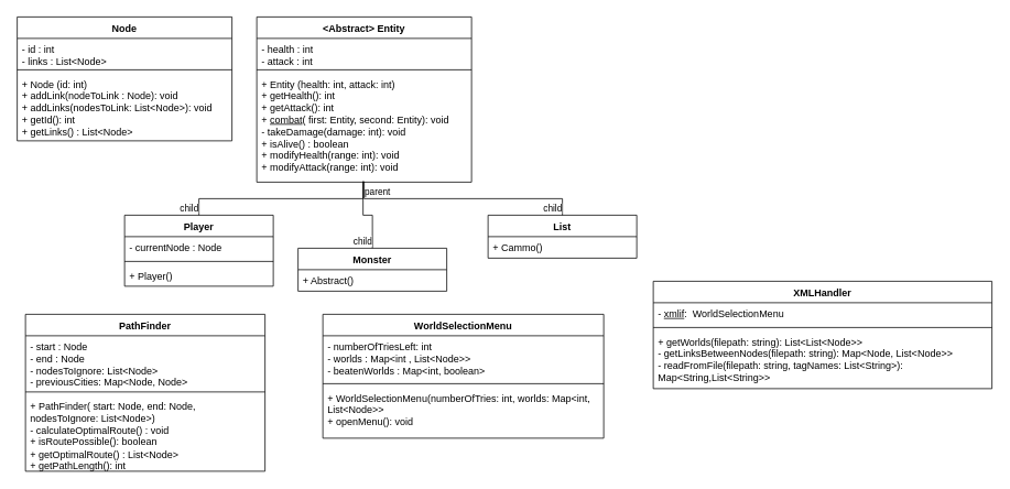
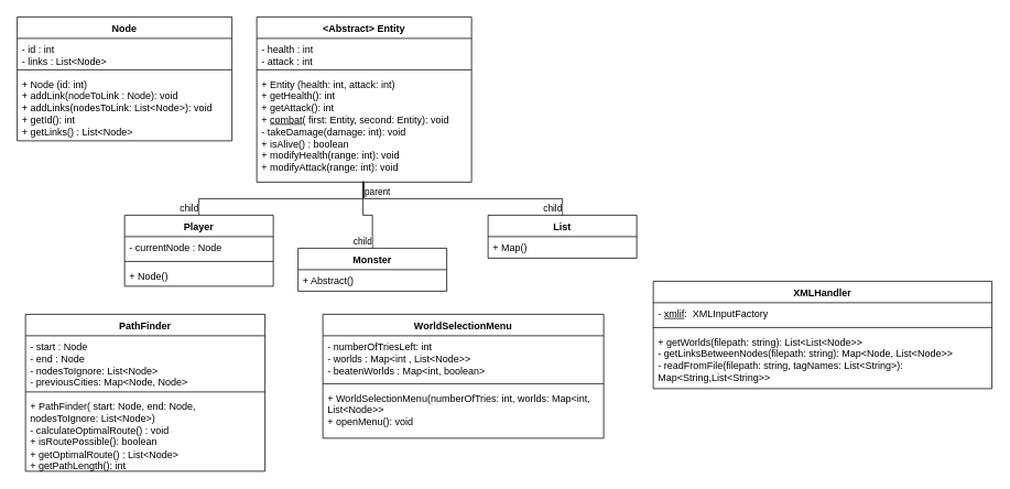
- <mxCell id="22" value="+ Cammo()" style="text;strokeColor=none;fillColor=none;align=left;verticalAlign=top;spacingLeft=4;spacingRight=4;overflow=hidden;rotatable=0;points=[[0,0.5],[1,0.5]];portConstraint=eastwest;whiteSpace=wrap;html=1;" vertex="1" parent="21"><mxGeometry y="26" width="180" height="26" as="geometry" /></mxCell>
+ <mxCell id="22" value="+ Map()" style="text;strokeColor=none;fillColor=none;align=left;verticalAlign=top;spacingLeft=4;spacingRight=4;overflow=hidden;rotatable=0;points=[[0,0.5],[1,0.5]];portConstraint=eastwest;whiteSpace=wrap;html=1;" vertex="1" parent="21"><mxGeometry y="26" width="180" height="26" as="geometry" /></mxCell>
- <mxCell id="13" value="+ Player()" style="text;strokeColor=none;fillColor=none;align=left;verticalAlign=top;spacingLeft=4;spacingRight=4;overflow=hidden;rotatable=0;points=[[0,0.5],[1,0.5]];portConstraint=eastwest;whiteSpace=wrap;html=1;" vertex="1" parent="10"><mxGeometry y="60" width="180" height="26" as="geometry" /></mxCell>
+ <mxCell id="13" value="+ Node()" style="text;strokeColor=none;fillColor=none;align=left;verticalAlign=top;spacingLeft=4;spacingRight=4;overflow=hidden;rotatable=0;points=[[0,0.5],[1,0.5]];portConstraint=eastwest;whiteSpace=wrap;html=1;" vertex="1" parent="10"><mxGeometry y="60" width="180" height="26" as="geometry" /></mxCell>
- <mxCell id="34" value="- &lt;u&gt;xmlif&lt;/u&gt;:&amp;nbsp; WorldSelectionMenu&lt;br&gt;" style="text;strokeColor=none;fillColor=none;align=left;verticalAlign=top;spacingLeft=4;spacingRight=4;overflow=hidden;rotatable=0;points=[[0,0.5],[1,0.5]];portConstraint=eastwest;whiteSpace=wrap;html=1;" vertex="1" parent="33"><mxGeometry y="26" width="410" height="26" as="geometry" /></mxCell>
+ <mxCell id="34" value="- &lt;u&gt;xmlif&lt;/u&gt;:&amp;nbsp; XMLInputFactory&lt;br&gt;" style="text;strokeColor=none;fillColor=none;align=left;verticalAlign=top;spacingLeft=4;spacingRight=4;overflow=hidden;rotatable=0;points=[[0,0.5],[1,0.5]];portConstraint=eastwest;whiteSpace=wrap;html=1;" vertex="1" parent="33"><mxGeometry y="26" width="410" height="26" as="geometry" /></mxCell>
